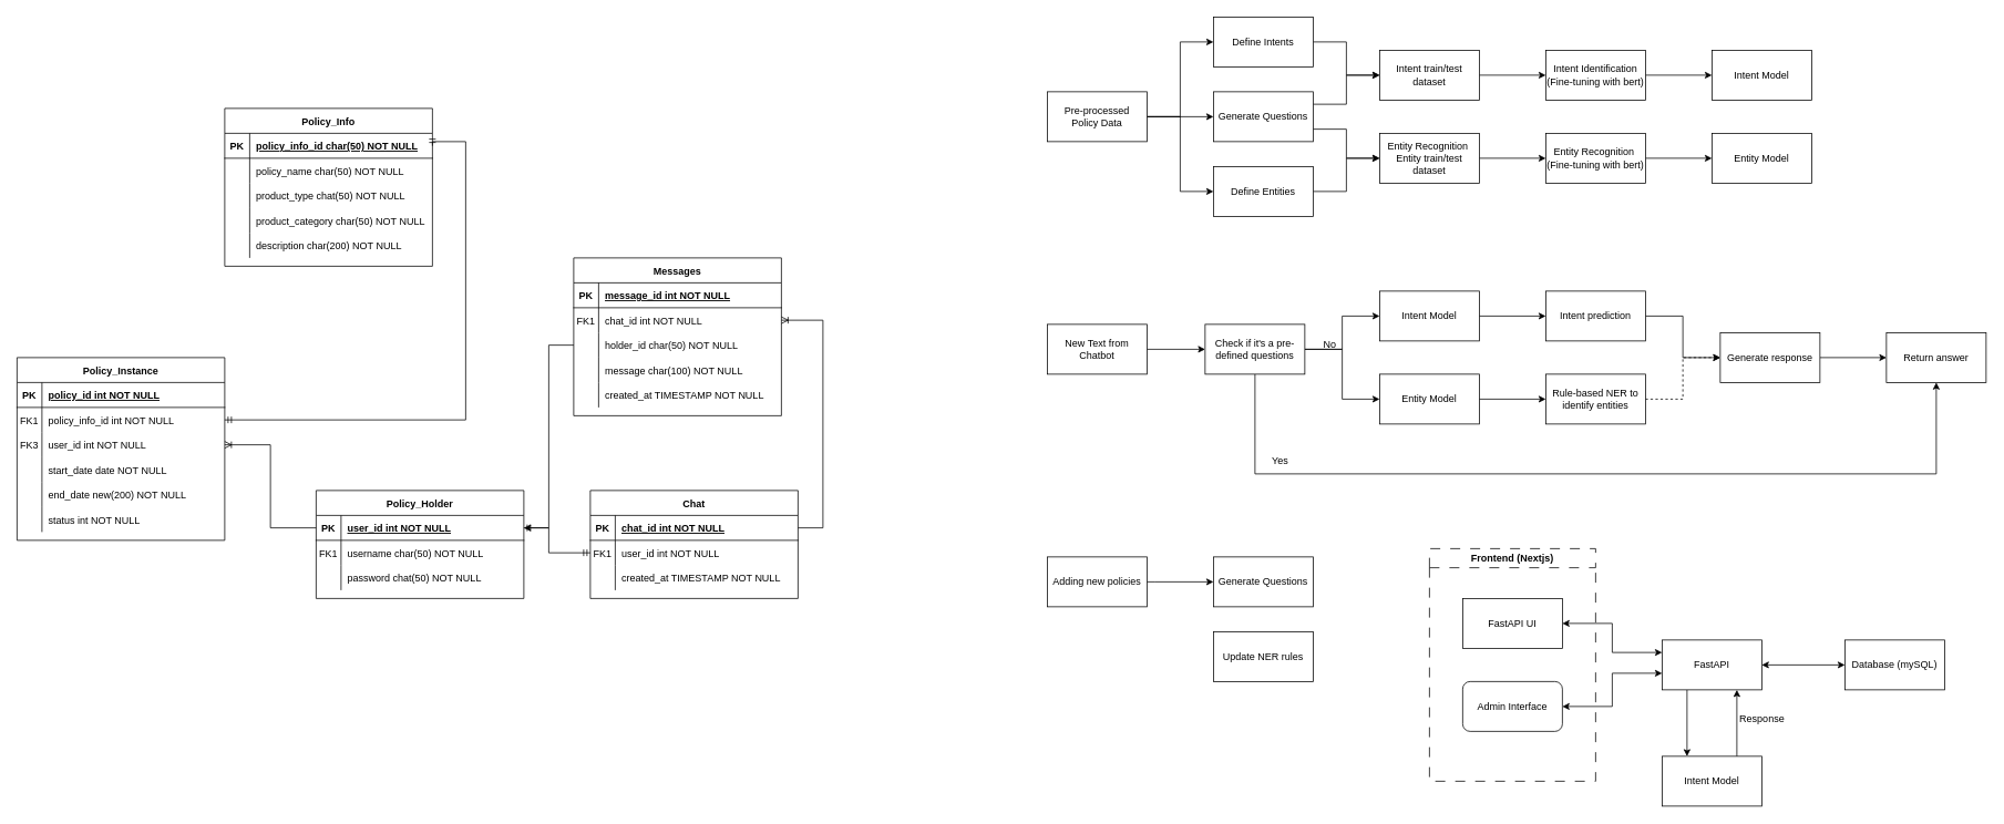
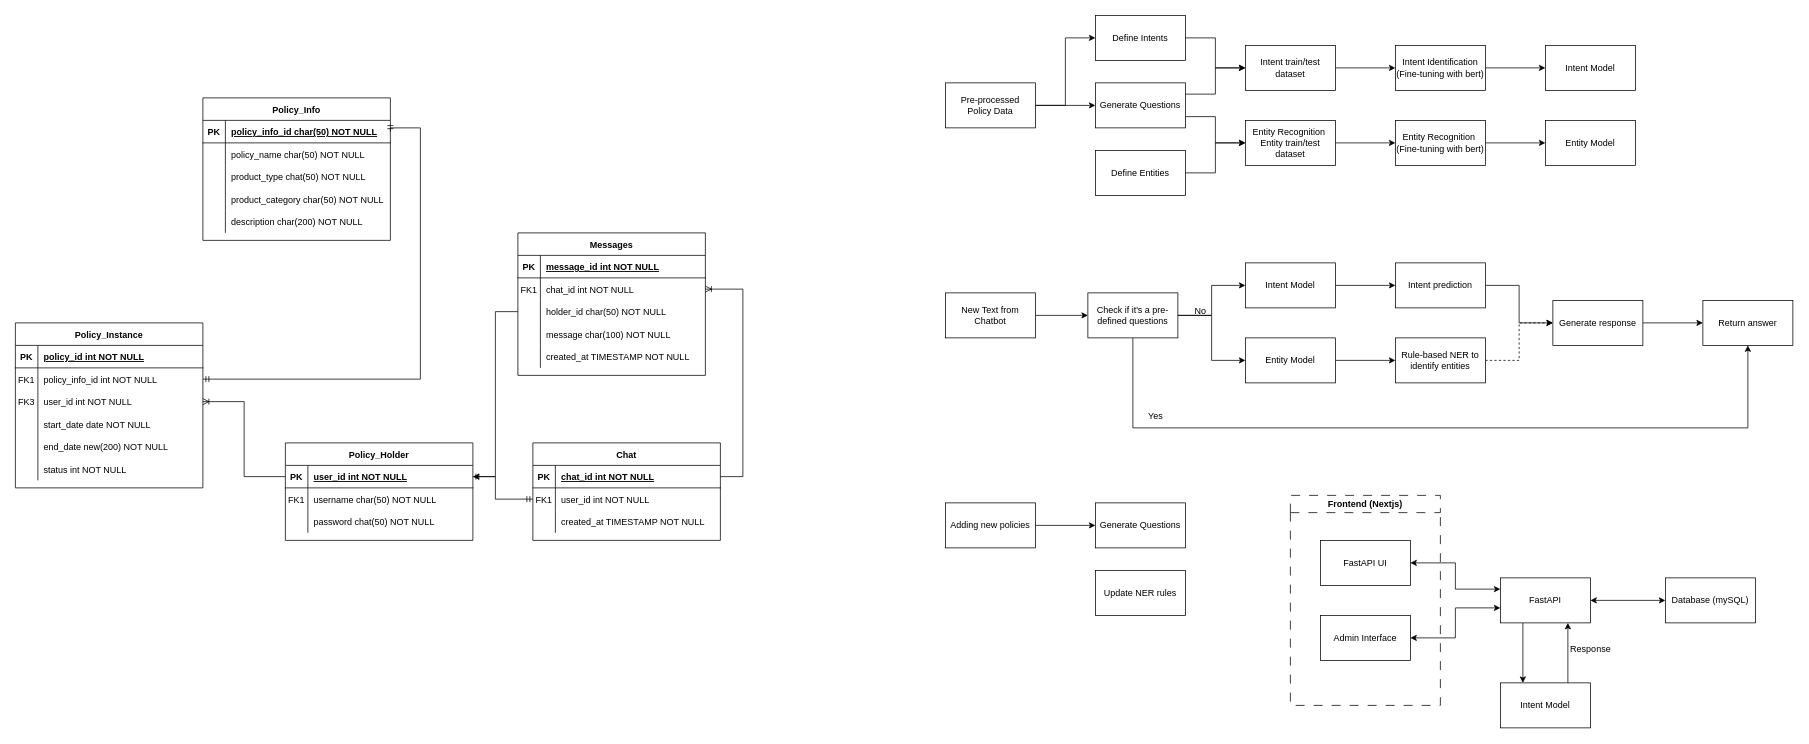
- <mxCell id="88" value="" style="edgeStyle=orthogonalEdgeStyle;rounded=0;orthogonalLoop=1;jettySize=auto;html=1;entryX=0;entryY=0.5;entryDx=0;entryDy=0;" edge="1" parent="1" source="89" target="93"><mxGeometry relative="1" as="geometry" /></mxCell>
- <mxCell id="126" value="&lt;div&gt;Admin Interface&lt;/div&gt;" style="whiteSpace=wrap;html=1;rounded=1;" parent="1" vertex="1"><mxGeometry x="1760" y="820" width="120" height="60" as="geometry" /></mxCell>
+ <mxCell id="126" value="&lt;div&gt;Admin Interface&lt;/div&gt;" style="rounded=0;whiteSpace=wrap;html=1;" parent="1" vertex="1"><mxGeometry x="1760" y="820" width="120" height="60" as="geometry" /></mxCell>
